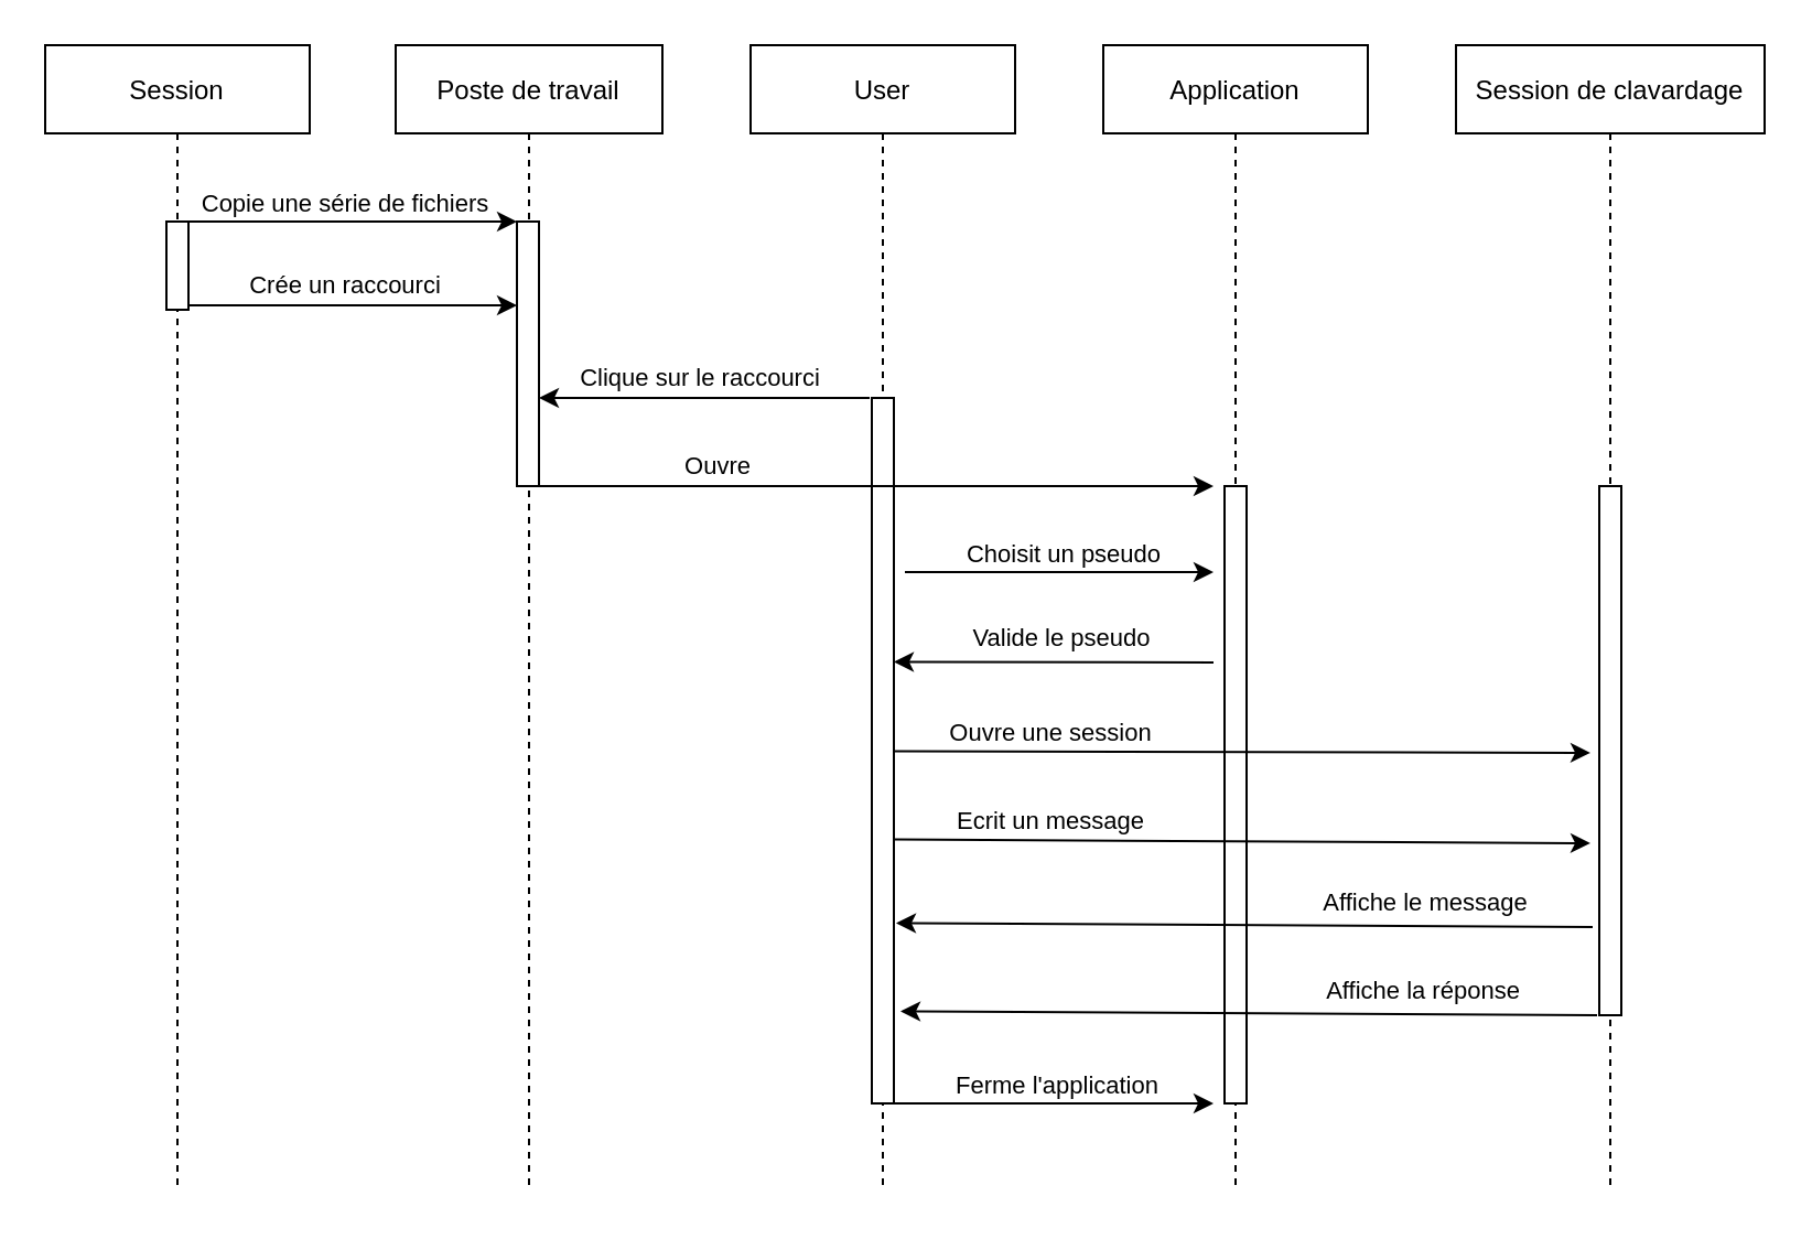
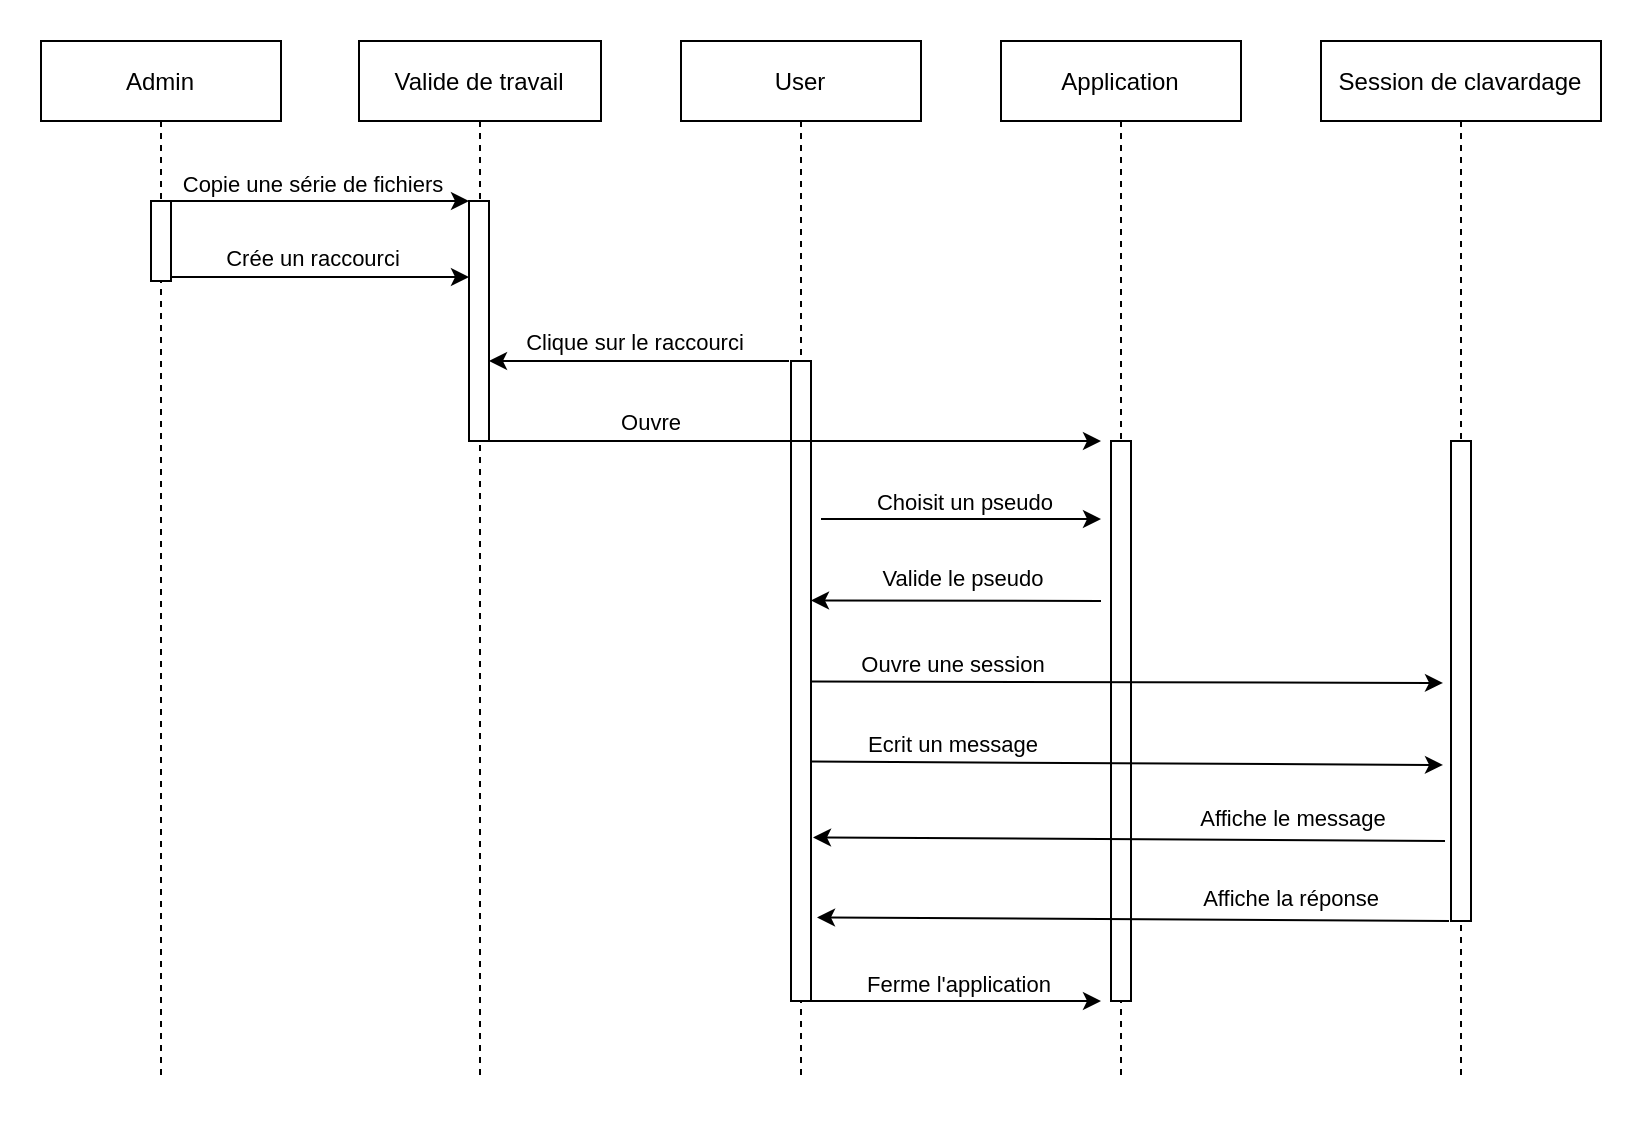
- <mxCell id="16" value="Session" style="shape=umlLifeline;perimeter=lifelinePerimeter;container=1;collapsible=0;recursiveResize=0;rounded=0;shadow=0;strokeWidth=1;" parent="1" vertex="1"><mxGeometry x="20" y="20" width="120" height="520" as="geometry" /></mxCell>
+ <mxCell id="16" value="Admin" style="shape=umlLifeline;perimeter=lifelinePerimeter;container=1;collapsible=0;recursiveResize=0;rounded=0;shadow=0;strokeWidth=1;" parent="1" vertex="1"><mxGeometry x="20" y="20" width="120" height="520" as="geometry" /></mxCell>
- <mxCell id="10" value="Poste de travail" style="shape=umlLifeline;perimeter=lifelinePerimeter;container=1;collapsible=0;recursiveResize=0;rounded=0;shadow=0;strokeWidth=1;" parent="1" vertex="1"><mxGeometry x="179" y="20" width="121" height="520" as="geometry" /></mxCell>
+ <mxCell id="10" value="Valide de travail" style="shape=umlLifeline;perimeter=lifelinePerimeter;container=1;collapsible=0;recursiveResize=0;rounded=0;shadow=0;strokeWidth=1;" parent="1" vertex="1"><mxGeometry x="179" y="20" width="121" height="520" as="geometry" /></mxCell>
